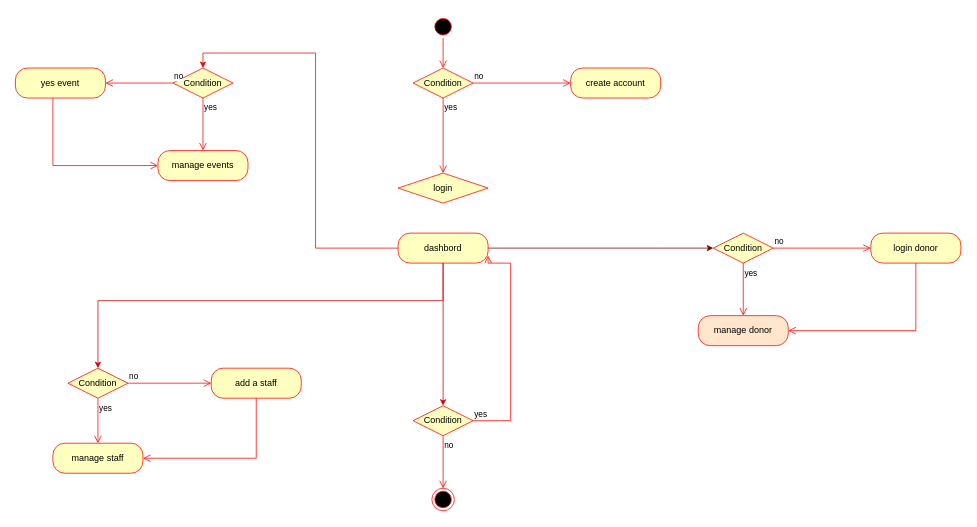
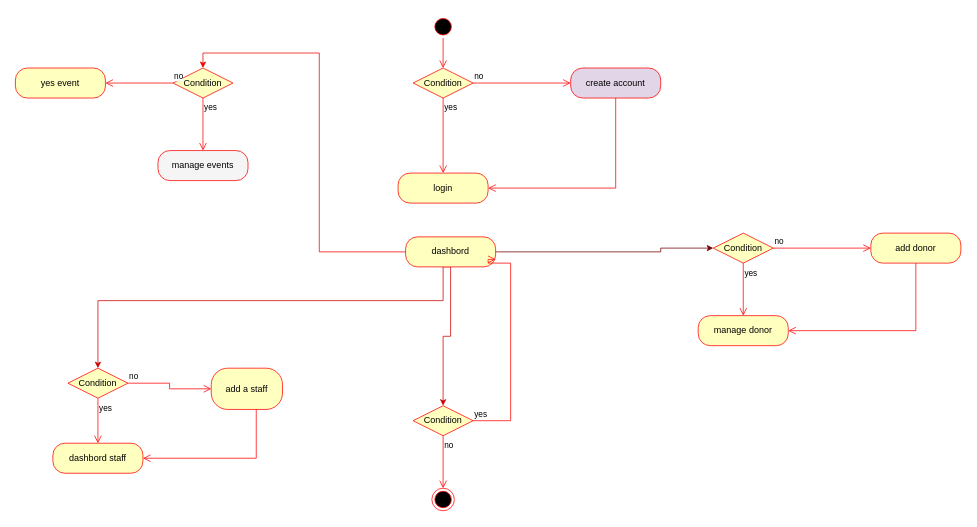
- <mxCell id="7" value="create account" style="rounded=1;whiteSpace=wrap;html=1;arcSize=40;fontColor=#000000;fillColor=#ffffc0;strokeColor=#ff0000;" vertex="1" parent="1"><mxGeometry x="760" y="90" width="120" height="40" as="geometry" /></mxCell>
+ <mxCell id="7" value="create account" style="rounded=1;whiteSpace=wrap;html=1;arcSize=40;fontColor=#000000;fillColor=#e1d5e7;strokeColor=#ff0000;" vertex="1" parent="1"><mxGeometry x="760" y="90" width="120" height="40" as="geometry" /></mxCell>
- <mxCell id="24" value="" style="edgeStyle=orthogonalEdgeStyle;html=1;verticalAlign=bottom;endArrow=open;endSize=8;strokeColor=#ff0000;rounded=0;entryX=0;entryY=0.5;entryDx=0;entryDy=0;" edge="1" source="23" parent="1" target="22"><mxGeometry relative="1" as="geometry"><mxPoint x="80" y="190" as="targetPoint" /><Array as="points"><mxPoint x="70" y="220" /></Array></mxGeometry></mxCell>
- <mxCell id="22" value="manage events" style="rounded=1;whiteSpace=wrap;html=1;arcSize=40;fontColor=#000000;fillColor=#ffffc0;strokeColor=#ff0000;" vertex="1" parent="1"><mxGeometry x="210" y="200" width="120" height="40" as="geometry" /></mxCell>
+ <mxCell id="22" value="manage events" style="rounded=1;whiteSpace=wrap;html=1;arcSize=40;fontColor=#000000;fillColor=#f5f5f5;strokeColor=#ff0000;" vertex="1" parent="1"><mxGeometry x="210" y="200" width="120" height="40" as="geometry" /></mxCell>
- <mxCell id="12" value="login" style="rhombus;whiteSpace=wrap;html=1;arcSize=40;fontColor=#000000;fillColor=#ffffc0;strokeColor=#ff0000;" vertex="1" parent="1"><mxGeometry x="530" y="230" width="120" height="40" as="geometry" /></mxCell>
+ <mxCell id="12" value="login" style="rounded=1;whiteSpace=wrap;html=1;arcSize=40;fontColor=#000000;fillColor=#ffffc0;strokeColor=#ff0000;" vertex="1" parent="1"><mxGeometry x="530" y="230" width="120" height="40" as="geometry" /></mxCell>
+ <mxCell id="8" value="" style="edgeStyle=orthogonalEdgeStyle;html=1;verticalAlign=bottom;endArrow=open;endSize=8;strokeColor=#ff0000;rounded=0;entryX=1;entryY=0.5;entryDx=0;entryDy=0;" edge="1" source="7" parent="1" target="12"><mxGeometry relative="1" as="geometry"><mxPoint x="820" y="190" as="targetPoint" /><Array as="points"><mxPoint x="820" y="250" /></Array></mxGeometry></mxCell>
- <mxCell id="32" value="dashbord" style="rounded=1;whiteSpace=wrap;html=1;arcSize=40;fontColor=#000000;fillColor=#ffffc0;strokeColor=#ff0000;" vertex="1" parent="1"><mxGeometry x="530" y="310" width="120" height="40" as="geometry" /></mxCell>
+ <mxCell id="32" value="dashbord" style="rounded=1;whiteSpace=wrap;html=1;arcSize=40;fontColor=#000000;fillColor=#ffffc0;strokeColor=#ff0000;" vertex="1" parent="1"><mxGeometry x="540" y="315" width="120" height="40" as="geometry" /></mxCell>
- <mxCell id="16" value="login donor" style="rounded=1;whiteSpace=wrap;html=1;arcSize=40;fontColor=#000000;fillColor=#ffffc0;strokeColor=#ff0000;" vertex="1" parent="1"><mxGeometry x="1160" y="310" width="120" height="40" as="geometry" /></mxCell>
+ <mxCell id="16" value="add donor" style="rounded=1;whiteSpace=wrap;html=1;arcSize=40;fontColor=#000000;fillColor=#ffffc0;strokeColor=#ff0000;" vertex="1" parent="1"><mxGeometry x="1160" y="310" width="120" height="40" as="geometry" /></mxCell>
- <mxCell id="18" value="manage donor" style="rounded=1;whiteSpace=wrap;html=1;arcSize=40;fontColor=#000000;fillColor=#ffe6cc;strokeColor=#ff0000;" vertex="1" parent="1"><mxGeometry x="930" y="420" width="120" height="40" as="geometry" /></mxCell>
+ <mxCell id="18" value="manage donor" style="rounded=1;whiteSpace=wrap;html=1;arcSize=40;fontColor=#000000;fillColor=#ffffc0;strokeColor=#ff0000;" vertex="1" parent="1"><mxGeometry x="930" y="420" width="120" height="40" as="geometry" /></mxCell>
- <mxCell id="28" value="add a staff" style="rounded=1;whiteSpace=wrap;html=1;arcSize=40;fontColor=#000000;fillColor=#ffffc0;strokeColor=#ff0000;" vertex="1" parent="1"><mxGeometry x="281" y="490" width="120" height="40" as="geometry" /></mxCell>
+ <mxCell id="28" value="add a staff" style="rounded=1;whiteSpace=wrap;html=1;arcSize=40;fontColor=#000000;fillColor=#ffffc0;strokeColor=#ff0000;" vertex="1" parent="1"><mxGeometry x="281" y="490" width="95" height="55" as="geometry" /></mxCell>
- <mxCell id="30" value="manage staff" style="rounded=1;whiteSpace=wrap;html=1;arcSize=40;fontColor=#000000;fillColor=#ffffc0;strokeColor=#ff0000;" vertex="1" parent="1"><mxGeometry x="70" y="590" width="120" height="40" as="geometry" /></mxCell>
+ <mxCell id="30" value="dashbord staff" style="rounded=1;whiteSpace=wrap;html=1;arcSize=40;fontColor=#000000;fillColor=#ffffc0;strokeColor=#ff0000;" vertex="1" parent="1"><mxGeometry x="70" y="590" width="120" height="40" as="geometry" /></mxCell>
